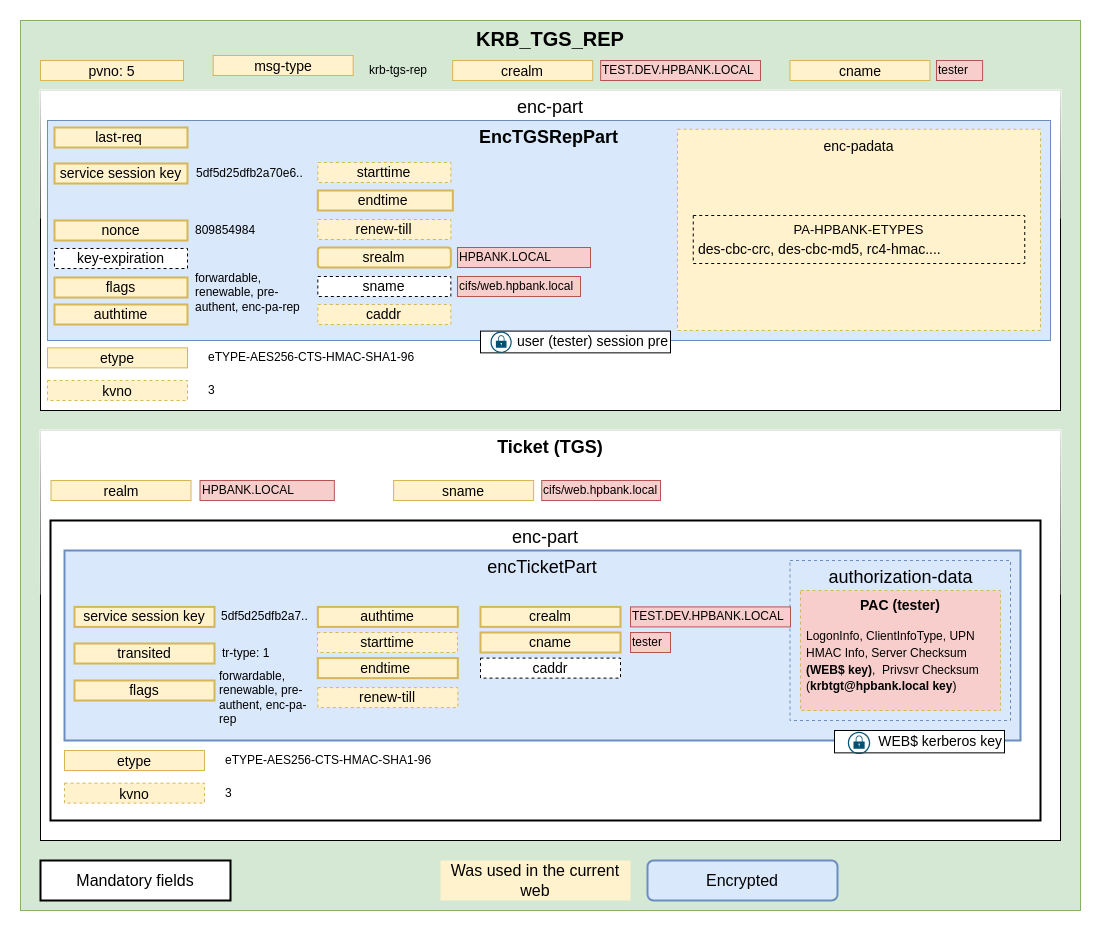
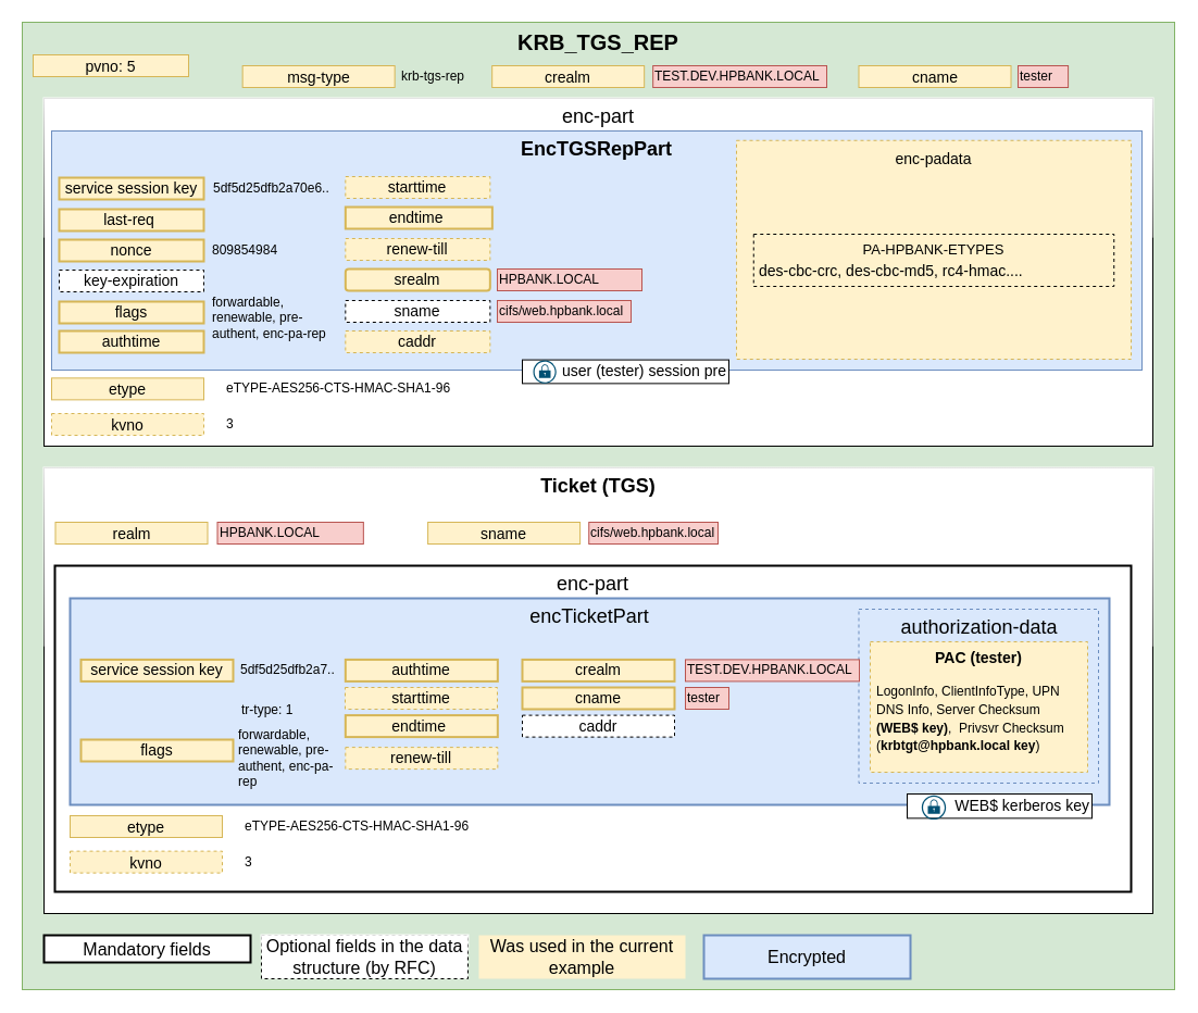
- <mxCell id="37" value="&lt;span style=&quot;color: rgb(0, 0, 0); font-family: Helvetica; font-size: 14px; font-style: normal; font-variant-ligatures: normal; font-variant-caps: normal; font-weight: 400; letter-spacing: normal; orphans: 2; text-indent: 0px; text-transform: none; widows: 2; word-spacing: 0px; -webkit-text-stroke-width: 0px; text-decoration-thickness: initial; text-decoration-style: initial; text-decoration-color: initial; float: none; display: inline !important;&quot;&gt;msg-type&lt;/span&gt;" style="text;whiteSpace=wrap;html=1;fontSize=16;align=center;verticalAlign=middle;fillColor=#fff2cc;strokeColor=#d6b656;labelBackgroundColor=none;" parent="1" vertex="1"><mxGeometry x="212.66" y="55" width="140" height="20" as="geometry" /></mxCell>
+ <mxCell id="37" value="&lt;span style=&quot;color: rgb(0, 0, 0); font-family: Helvetica; font-size: 14px; font-style: normal; font-variant-ligatures: normal; font-variant-caps: normal; font-weight: 400; letter-spacing: normal; orphans: 2; text-indent: 0px; text-transform: none; widows: 2; word-spacing: 0px; -webkit-text-stroke-width: 0px; text-decoration-thickness: initial; text-decoration-style: initial; text-decoration-color: initial; float: none; display: inline !important;&quot;&gt;msg-type&lt;/span&gt;" style="text;whiteSpace=wrap;html=1;fontSize=16;align=center;verticalAlign=middle;fillColor=#fff2cc;strokeColor=#d6b656;labelBackgroundColor=none;" parent="1" vertex="1"><mxGeometry x="222.66" y="60" width="140" height="20" as="geometry" /></mxCell>
- <mxCell id="36" value="&lt;span style=&quot;color: rgb(0, 0, 0); font-family: Helvetica; font-size: 14px; font-style: normal; font-variant-ligatures: normal; font-variant-caps: normal; font-weight: 400; letter-spacing: normal; orphans: 2; text-indent: 0px; text-transform: none; widows: 2; word-spacing: 0px; -webkit-text-stroke-width: 0px; text-decoration-thickness: initial; text-decoration-style: initial; text-decoration-color: initial; float: none; display: inline !important;&quot;&gt;pvno: 5&lt;/span&gt;" style="text;whiteSpace=wrap;html=1;fontSize=16;align=center;verticalAlign=middle;fillColor=#fff2cc;strokeColor=#d6b656;labelBackgroundColor=none;" parent="1" vertex="1"><mxGeometry x="40" y="60" width="143.01" height="20" as="geometry" /></mxCell>
+ <mxCell id="36" value="&lt;span style=&quot;color: rgb(0, 0, 0); font-family: Helvetica; font-size: 14px; font-style: normal; font-variant-ligatures: normal; font-variant-caps: normal; font-weight: 400; letter-spacing: normal; orphans: 2; text-indent: 0px; text-transform: none; widows: 2; word-spacing: 0px; -webkit-text-stroke-width: 0px; text-decoration-thickness: initial; text-decoration-style: initial; text-decoration-color: initial; float: none; display: inline !important;&quot;&gt;pvno: 5&lt;/span&gt;" style="text;whiteSpace=wrap;html=1;fontSize=16;align=center;verticalAlign=middle;fillColor=#fff2cc;strokeColor=#d6b656;labelBackgroundColor=none;" parent="1" vertex="1"><mxGeometry x="30" y="50" width="143.01" height="20" as="geometry" /></mxCell>
- <mxCell id="41" value="&lt;font style=&quot;font-size: 14px;&quot;&gt;last-req&amp;nbsp;&lt;/font&gt;" style="rounded=0;whiteSpace=wrap;html=1;fontSize=14;strokeWidth=2;fillColor=#fff2cc;strokeColor=#d6b656;" parent="1" vertex="1"><mxGeometry x="53.991" y="127" width="133.011" height="20.0" as="geometry" /></mxCell>
+ <mxCell id="41" value="&lt;font style=&quot;font-size: 14px;&quot;&gt;last-req&amp;nbsp;&lt;/font&gt;" style="rounded=0;whiteSpace=wrap;html=1;fontSize=14;strokeWidth=2;fillColor=#fff2cc;strokeColor=#d6b656;" parent="1" vertex="1"><mxGeometry x="53.991" y="192" width="133.011" height="20.0" as="geometry" /></mxCell>
- <mxCell id="63" value="&lt;font size=&quot;1&quot; style=&quot;&quot;&gt;&lt;b style=&quot;font-size: 14px;&quot;&gt;PAC (tester)&lt;/b&gt;&lt;/font&gt;" style="rounded=0;whiteSpace=wrap;html=1;dashed=1;strokeColor=#d6b656;fillColor=#f8cecc;verticalAlign=top;" parent="1" vertex="1"><mxGeometry x="800" y="590" width="200" height="120" as="geometry" /></mxCell>
+ <mxCell id="63" value="&lt;font size=&quot;1&quot; style=&quot;&quot;&gt;&lt;b style=&quot;font-size: 14px;&quot;&gt;PAC (tester)&lt;/b&gt;&lt;/font&gt;" style="rounded=0;whiteSpace=wrap;html=1;dashed=1;strokeColor=#d6b656;fillColor=#fff2cc;verticalAlign=top;" parent="1" vertex="1"><mxGeometry x="800" y="590" width="200" height="120" as="geometry" /></mxCell>
- <mxCell id="20" value="&lt;font style=&quot;font-size: 14px;&quot;&gt;transited&lt;/font&gt;" style="rounded=0;whiteSpace=wrap;html=1;fontSize=14;strokeWidth=2;fillColor=#fff2cc;strokeColor=#d6b656;" parent="1" vertex="1"><mxGeometry x="74" y="643" width="140" height="20" as="geometry" /></mxCell>
- <mxCell id="75" value="&lt;span style=&quot;font-family: Helvetica; font-size: 12px; font-style: normal; font-variant-ligatures: normal; font-variant-caps: normal; font-weight: 400; letter-spacing: normal; orphans: 2; text-align: left; text-indent: 0px; text-transform: none; widows: 2; word-spacing: 0px; -webkit-text-stroke-width: 0px; text-decoration-thickness: initial; text-decoration-style: initial; text-decoration-color: initial; float: none; display: inline !important;&quot;&gt;LogonInfo, ClientInfoType, UPN HMAC Info, Server Checksum &lt;/span&gt;&lt;span style=&quot;font-family: Helvetica; font-size: 12px; font-style: normal; font-variant-ligatures: normal; font-variant-caps: normal; letter-spacing: normal; orphans: 2; text-align: left; text-indent: 0px; text-transform: none; widows: 2; word-spacing: 0px; -webkit-text-stroke-width: 0px; text-decoration-thickness: initial; text-decoration-style: initial; text-decoration-color: initial; float: none; display: inline !important;&quot;&gt;&lt;b&gt;(WEB$ key)&lt;/b&gt;&lt;/span&gt;&lt;span style=&quot;font-family: Helvetica; font-size: 12px; font-style: normal; font-variant-ligatures: normal; font-variant-caps: normal; font-weight: 400; letter-spacing: normal; orphans: 2; text-align: left; text-indent: 0px; text-transform: none; widows: 2; word-spacing: 0px; -webkit-text-stroke-width: 0px; text-decoration-thickness: initial; text-decoration-style: initial; text-decoration-color: initial; float: none; display: inline !important;&quot;&gt;,&amp;nbsp; Privsvr Checksum (&lt;/span&gt;&lt;span style=&quot;font-family: Helvetica; font-size: 12px; font-style: normal; font-variant-ligatures: normal; font-variant-caps: normal; letter-spacing: normal; orphans: 2; text-align: left; text-indent: 0px; text-transform: none; widows: 2; word-spacing: 0px; -webkit-text-stroke-width: 0px; text-decoration-thickness: initial; text-decoration-style: initial; text-decoration-color: initial; float: none; display: inline !important;&quot;&gt;&lt;b&gt;krbtgt@hpbank.local key&lt;/b&gt;&lt;/span&gt;&lt;span style=&quot;font-family: Helvetica; font-size: 12px; font-style: normal; font-variant-ligatures: normal; font-variant-caps: normal; font-weight: 400; letter-spacing: normal; orphans: 2; text-align: left; text-indent: 0px; text-transform: none; widows: 2; word-spacing: 0px; -webkit-text-stroke-width: 0px; text-decoration-thickness: initial; text-decoration-style: initial; text-decoration-color: initial; float: none; display: inline !important;&quot;&gt;)&lt;/span&gt;" style="text;whiteSpace=wrap;html=1;fontSize=14;fontColor=default;labelBackgroundColor=none;" parent="1" vertex="1"><mxGeometry x="804" y="620" width="186" height="90" as="geometry" /></mxCell>
+ <mxCell id="75" value="&lt;span style=&quot;font-family: Helvetica; font-size: 12px; font-style: normal; font-variant-ligatures: normal; font-variant-caps: normal; font-weight: 400; letter-spacing: normal; orphans: 2; text-align: left; text-indent: 0px; text-transform: none; widows: 2; word-spacing: 0px; -webkit-text-stroke-width: 0px; text-decoration-thickness: initial; text-decoration-style: initial; text-decoration-color: initial; float: none; display: inline !important;&quot;&gt;LogonInfo, ClientInfoType, UPN DNS Info, Server Checksum &lt;/span&gt;&lt;span style=&quot;font-family: Helvetica; font-size: 12px; font-style: normal; font-variant-ligatures: normal; font-variant-caps: normal; letter-spacing: normal; orphans: 2; text-align: left; text-indent: 0px; text-transform: none; widows: 2; word-spacing: 0px; -webkit-text-stroke-width: 0px; text-decoration-thickness: initial; text-decoration-style: initial; text-decoration-color: initial; float: none; display: inline !important;&quot;&gt;&lt;b&gt;(WEB$ key)&lt;/b&gt;&lt;/span&gt;&lt;span style=&quot;font-family: Helvetica; font-size: 12px; font-style: normal; font-variant-ligatures: normal; font-variant-caps: normal; font-weight: 400; letter-spacing: normal; orphans: 2; text-align: left; text-indent: 0px; text-transform: none; widows: 2; word-spacing: 0px; -webkit-text-stroke-width: 0px; text-decoration-thickness: initial; text-decoration-style: initial; text-decoration-color: initial; float: none; display: inline !important;&quot;&gt;,&amp;nbsp; Privsvr Checksum (&lt;/span&gt;&lt;span style=&quot;font-family: Helvetica; font-size: 12px; font-style: normal; font-variant-ligatures: normal; font-variant-caps: normal; letter-spacing: normal; orphans: 2; text-align: left; text-indent: 0px; text-transform: none; widows: 2; word-spacing: 0px; -webkit-text-stroke-width: 0px; text-decoration-thickness: initial; text-decoration-style: initial; text-decoration-color: initial; float: none; display: inline !important;&quot;&gt;&lt;b&gt;krbtgt@hpbank.local key&lt;/b&gt;&lt;/span&gt;&lt;span style=&quot;font-family: Helvetica; font-size: 12px; font-style: normal; font-variant-ligatures: normal; font-variant-caps: normal; font-weight: 400; letter-spacing: normal; orphans: 2; text-align: left; text-indent: 0px; text-transform: none; widows: 2; word-spacing: 0px; -webkit-text-stroke-width: 0px; text-decoration-thickness: initial; text-decoration-style: initial; text-decoration-color: initial; float: none; display: inline !important;&quot;&gt;)&lt;/span&gt;" style="text;whiteSpace=wrap;html=1;fontSize=14;fontColor=default;labelBackgroundColor=none;" parent="1" vertex="1"><mxGeometry x="804" y="620" width="186" height="90" as="geometry" /></mxCell>
- <mxCell id="7" value="Mandatory fields" style="rounded=0;whiteSpace=wrap;html=1;strokeColor=default;fontSize=16;strokeWidth=2;" parent="1" vertex="1"><mxGeometry x="40" y="860" width="190" height="40" as="geometry" /></mxCell>
+ <mxCell id="7" value="Mandatory fields" style="rounded=0;whiteSpace=wrap;html=1;strokeColor=default;fontSize=16;strokeWidth=2;" parent="1" vertex="1"><mxGeometry x="40" y="860" width="190" height="25" as="geometry" /></mxCell>
+ <mxCell id="8" value="Optional fields in the data structure (by RFC)" style="rounded=0;whiteSpace=wrap;html=1;strokeColor=default;fontSize=16;strokeWidth=1;dashed=1;fontStyle=0;glass=1;" parent="1" vertex="1"><mxGeometry x="240" y="860" width="190" height="40" as="geometry" /></mxCell>
- <mxCell id="9" value="Was used in the current web" style="rounded=0;whiteSpace=wrap;html=1;strokeColor=none;fontSize=16;strokeWidth=2;fillColor=#fff2cc;" parent="1" vertex="1"><mxGeometry x="440" y="860" width="190" height="40" as="geometry" /></mxCell>
+ <mxCell id="9" value="Was used in the current example" style="rounded=0;whiteSpace=wrap;html=1;strokeColor=none;fontSize=16;strokeWidth=2;fillColor=#fff2cc;" parent="1" vertex="1"><mxGeometry x="440" y="860" width="190" height="40" as="geometry" /></mxCell>
- <mxCell id="10" value="Encrypted" style="whiteSpace=wrap;html=1;strokeColor=#6c8ebf;fontSize=16;strokeWidth=2;fillColor=#dae8fc;rounded=1;" parent="1" vertex="1"><mxGeometry x="647.01" y="860" width="190" height="40" as="geometry" /></mxCell>
+ <mxCell id="10" value="Encrypted" style="rounded=0;whiteSpace=wrap;html=1;strokeColor=#6c8ebf;fontSize=16;strokeWidth=2;fillColor=#dae8fc;" parent="1" vertex="1"><mxGeometry x="647.01" y="860" width="190" height="40" as="geometry" /></mxCell>
